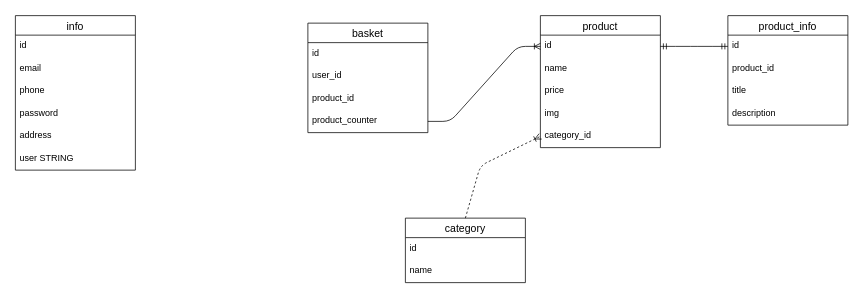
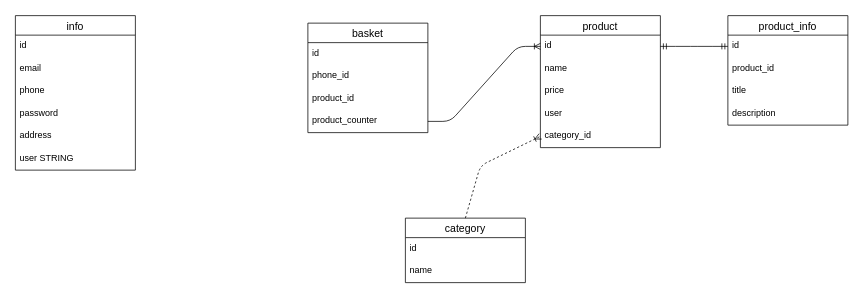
- <mxCell id="11" value="user_id" style="text;strokeColor=none;fillColor=none;spacingLeft=4;spacingRight=4;overflow=hidden;rotatable=0;points=[[0,0.5],[1,0.5]];portConstraint=eastwest;fontSize=12;" parent="9" vertex="1"><mxGeometry y="56" width="160" height="30" as="geometry" /></mxCell>
+ <mxCell id="11" value="phone_id" style="text;strokeColor=none;fillColor=none;spacingLeft=4;spacingRight=4;overflow=hidden;rotatable=0;points=[[0,0.5],[1,0.5]];portConstraint=eastwest;fontSize=12;" parent="9" vertex="1"><mxGeometry y="56" width="160" height="30" as="geometry" /></mxCell>
- <mxCell id="18" value="img" style="text;strokeColor=none;fillColor=none;spacingLeft=4;spacingRight=4;overflow=hidden;rotatable=0;points=[[0,0.5],[1,0.5]];portConstraint=eastwest;fontSize=12;" parent="14" vertex="1"><mxGeometry y="116" width="160" height="30" as="geometry" /></mxCell>
+ <mxCell id="18" value="user" style="text;strokeColor=none;fillColor=none;spacingLeft=4;spacingRight=4;overflow=hidden;rotatable=0;points=[[0,0.5],[1,0.5]];portConstraint=eastwest;fontSize=12;" parent="14" vertex="1"><mxGeometry y="116" width="160" height="30" as="geometry" /></mxCell>
